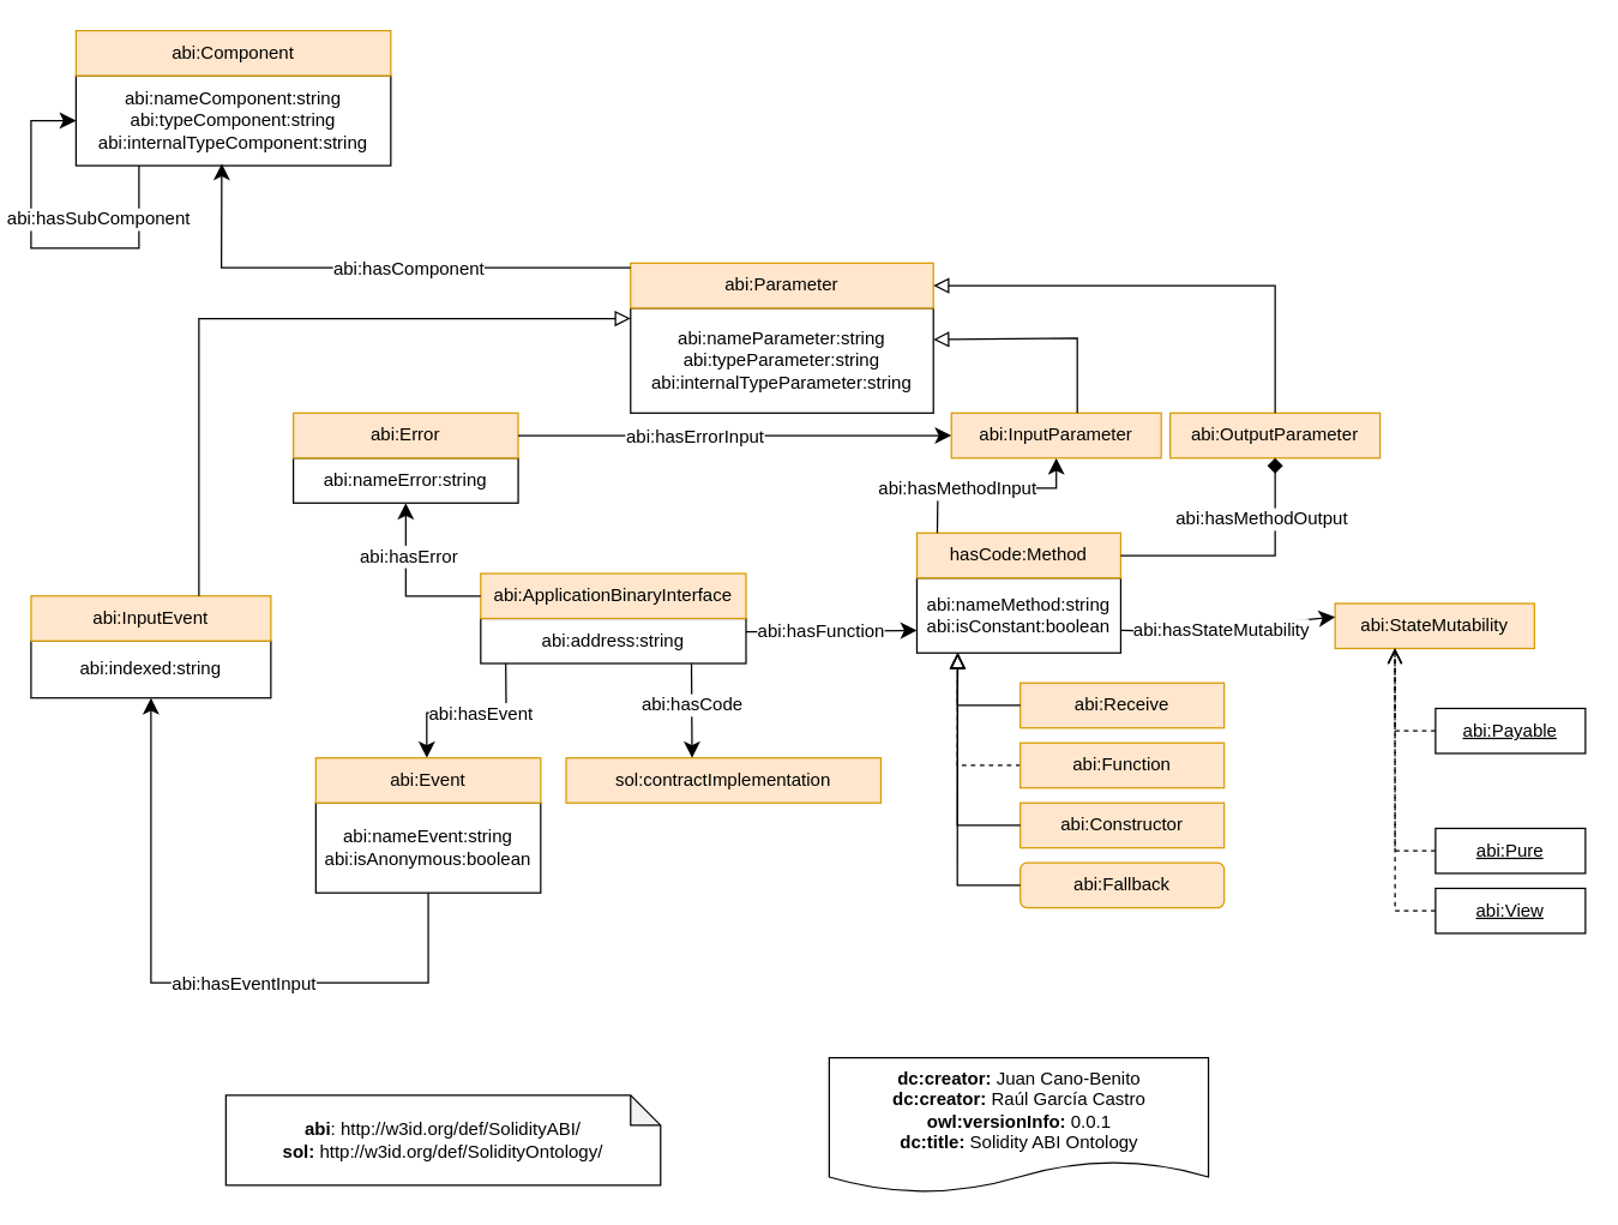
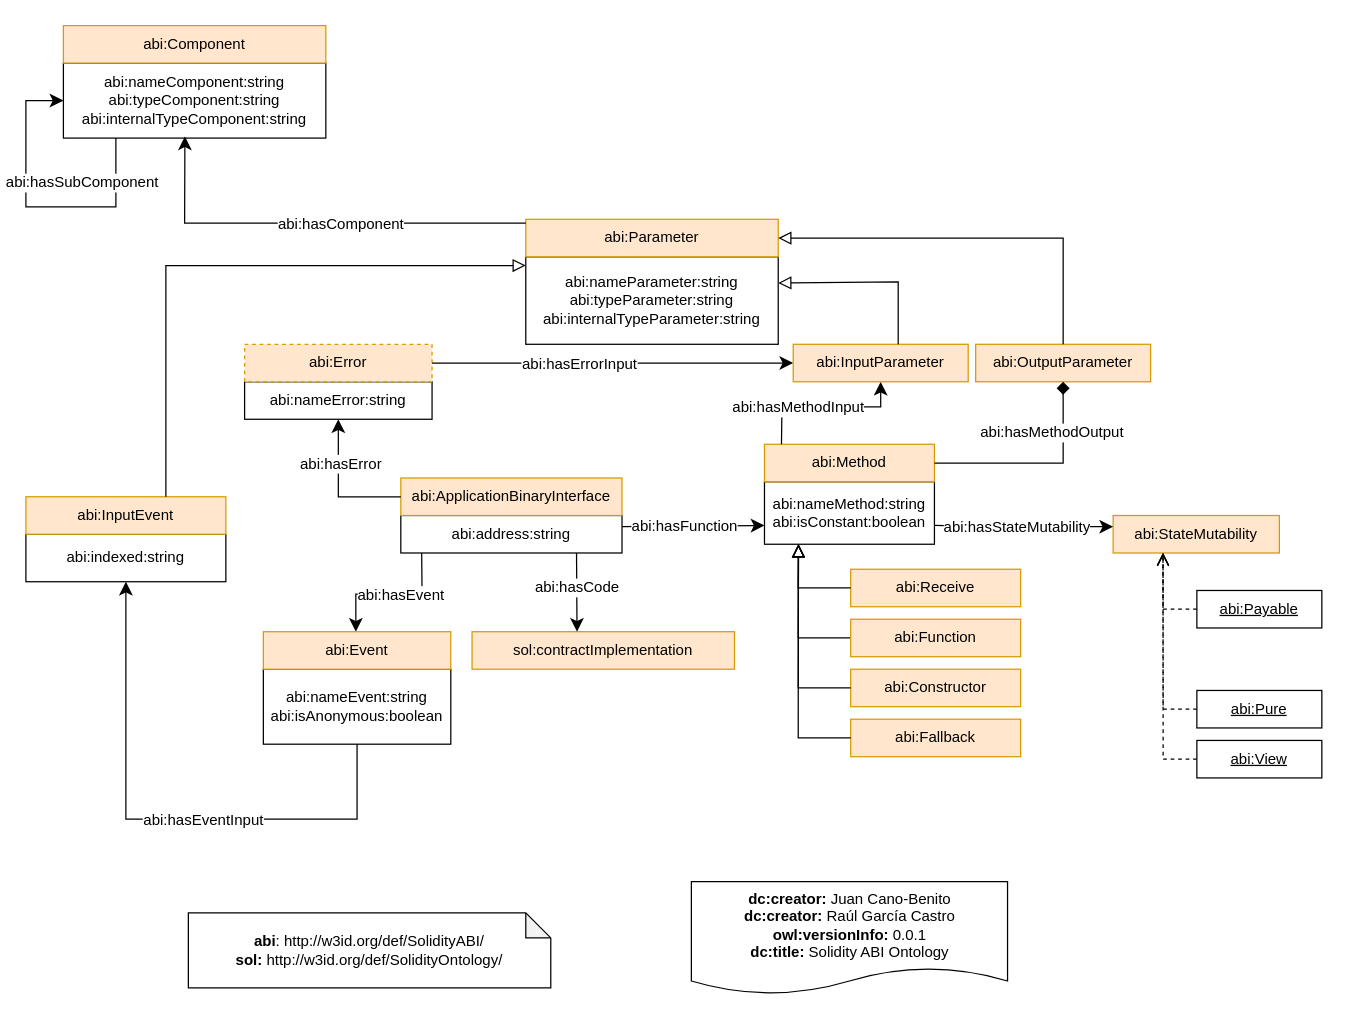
- <mxCell id="39" value="abi:Error" style="rounded=0;whiteSpace=wrap;html=1;snapToPoint=1;points=[[0.1,0],[0.2,0],[0.3,0],[0.4,0],[0.5,0],[0.6,0],[0.7,0],[0.8,0],[0.9,0],[0,0.1],[0,0.3],[0,0.5],[0,0.7],[0,0.9],[0.1,1],[0.2,1],[0.3,1],[0.4,1],[0.5,1],[0.6,1],[0.7,1],[0.8,1],[0.9,1],[1,0.1],[1,0.3],[1,0.5],[1,0.7],[1,0.9]];fillColor=#ffe6cc;strokeColor=#d79b00;" parent="1" vertex="1"><mxGeometry x="195" y="275" width="150" height="30" as="geometry" /></mxCell>
+ <mxCell id="39" value="abi:Error" style="rounded=0;whiteSpace=wrap;html=1;snapToPoint=1;points=[[0.1,0],[0.2,0],[0.3,0],[0.4,0],[0.5,0],[0.6,0],[0.7,0],[0.8,0],[0.9,0],[0,0.1],[0,0.3],[0,0.5],[0,0.7],[0,0.9],[0.1,1],[0.2,1],[0.3,1],[0.4,1],[0.5,1],[0.6,1],[0.7,1],[0.8,1],[0.9,1],[1,0.1],[1,0.3],[1,0.5],[1,0.7],[1,0.9]];fillColor=#ffe6cc;strokeColor=#d79b00;dashed=1;" parent="1" vertex="1"><mxGeometry x="195" y="275" width="150" height="30" as="geometry" /></mxCell>
- <mxCell id="7" value="hasCode:Method" style="rounded=0;whiteSpace=wrap;html=1;snapToPoint=1;points=[[0.1,0],[0.2,0],[0.3,0],[0.4,0],[0.5,0],[0.6,0],[0.7,0],[0.8,0],[0.9,0],[0,0.1],[0,0.3],[0,0.5],[0,0.7],[0,0.9],[0.1,1],[0.2,1],[0.3,1],[0.4,1],[0.5,1],[0.6,1],[0.7,1],[0.8,1],[0.9,1],[1,0.1],[1,0.3],[1,0.5],[1,0.7],[1,0.9]];fillColor=#ffe6cc;strokeColor=#d79b00;" parent="1" vertex="1"><mxGeometry x="611" y="355" width="136" height="30" as="geometry" /></mxCell>
+ <mxCell id="7" value="abi:Method" style="rounded=0;whiteSpace=wrap;html=1;snapToPoint=1;points=[[0.1,0],[0.2,0],[0.3,0],[0.4,0],[0.5,0],[0.6,0],[0.7,0],[0.8,0],[0.9,0],[0,0.1],[0,0.3],[0,0.5],[0,0.7],[0,0.9],[0.1,1],[0.2,1],[0.3,1],[0.4,1],[0.5,1],[0.6,1],[0.7,1],[0.8,1],[0.9,1],[1,0.1],[1,0.3],[1,0.5],[1,0.7],[1,0.9]];fillColor=#ffe6cc;strokeColor=#d79b00;" parent="1" vertex="1"><mxGeometry x="611" y="355" width="136" height="30" as="geometry" /></mxCell>
- <mxCell id="19" value="abi:StateMutability" style="rounded=0;whiteSpace=wrap;html=1;snapToPoint=1;points=[[0.1,0],[0.2,0],[0.3,0],[0.4,0],[0.5,0],[0.6,0],[0.7,0],[0.8,0],[0.9,0],[0,0.1],[0,0.3],[0,0.5],[0,0.7],[0,0.9],[0.1,1],[0.2,1],[0.3,1],[0.4,1],[0.5,1],[0.6,1],[0.7,1],[0.8,1],[0.9,1],[1,0.1],[1,0.3],[1,0.5],[1,0.7],[1,0.9]];fillColor=#ffe6cc;strokeColor=#d79b00;" parent="1" vertex="1"><mxGeometry x="890" y="402" width="133" height="30" as="geometry" /></mxCell>
+ <mxCell id="19" value="abi:StateMutability" style="rounded=0;whiteSpace=wrap;html=1;snapToPoint=1;points=[[0.1,0],[0.2,0],[0.3,0],[0.4,0],[0.5,0],[0.6,0],[0.7,0],[0.8,0],[0.9,0],[0,0.1],[0,0.3],[0,0.5],[0,0.7],[0,0.9],[0.1,1],[0.2,1],[0.3,1],[0.4,1],[0.5,1],[0.6,1],[0.7,1],[0.8,1],[0.9,1],[1,0.1],[1,0.3],[1,0.5],[1,0.7],[1,0.9]];fillColor=#ffe6cc;strokeColor=#d79b00;" parent="1" vertex="1"><mxGeometry x="890" y="412" width="133" height="30" as="geometry" /></mxCell>
- <mxCell id="13" value="" style="endArrow=block;html=1;fontColor=#000099;endFill=0;entryX=0.2;entryY=1;entryDx=0;entryDy=0;endSize=8;arcSize=0;rounded=0;exitX=0;exitY=0.5;exitDx=0;exitDy=0;dashed=1;" parent="1" source="14" target="6" edge="1"><mxGeometry width="50" height="50" relative="1" as="geometry"><mxPoint x="679" y="215" as="sourcePoint" /><mxPoint x="657" y="215" as="targetPoint" /><Array as="points"><mxPoint x="638" y="510" /></Array></mxGeometry></mxCell>
+ <mxCell id="13" value="" style="endArrow=block;html=1;fontColor=#000099;endFill=0;entryX=0.2;entryY=1;entryDx=0;entryDy=0;endSize=8;arcSize=0;rounded=0;exitX=0;exitY=0.5;exitDx=0;exitDy=0;" parent="1" source="14" target="6" edge="1"><mxGeometry width="50" height="50" relative="1" as="geometry"><mxPoint x="679" y="215" as="sourcePoint" /><mxPoint x="657" y="215" as="targetPoint" /><Array as="points"><mxPoint x="638" y="510" /></Array></mxGeometry></mxCell>
- <mxCell id="16" value="abi:Fallback" style="whiteSpace=wrap;html=1;snapToPoint=1;points=[[0.1,0],[0.2,0],[0.3,0],[0.4,0],[0.5,0],[0.6,0],[0.7,0],[0.8,0],[0.9,0],[0,0.1],[0,0.3],[0,0.5],[0,0.7],[0,0.9],[0.1,1],[0.2,1],[0.3,1],[0.4,1],[0.5,1],[0.6,1],[0.7,1],[0.8,1],[0.9,1],[1,0.1],[1,0.3],[1,0.5],[1,0.7],[1,0.9]];fillColor=#ffe6cc;strokeColor=#d79b00;rounded=1;" parent="1" vertex="1"><mxGeometry x="680" y="575" width="136" height="30" as="geometry" /></mxCell>
+ <mxCell id="16" value="abi:Fallback" style="rounded=0;whiteSpace=wrap;html=1;snapToPoint=1;points=[[0.1,0],[0.2,0],[0.3,0],[0.4,0],[0.5,0],[0.6,0],[0.7,0],[0.8,0],[0.9,0],[0,0.1],[0,0.3],[0,0.5],[0,0.7],[0,0.9],[0.1,1],[0.2,1],[0.3,1],[0.4,1],[0.5,1],[0.6,1],[0.7,1],[0.8,1],[0.9,1],[1,0.1],[1,0.3],[1,0.5],[1,0.7],[1,0.9]];fillColor=#ffe6cc;strokeColor=#d79b00;" parent="1" vertex="1"><mxGeometry x="680" y="575" width="136" height="30" as="geometry" /></mxCell>
